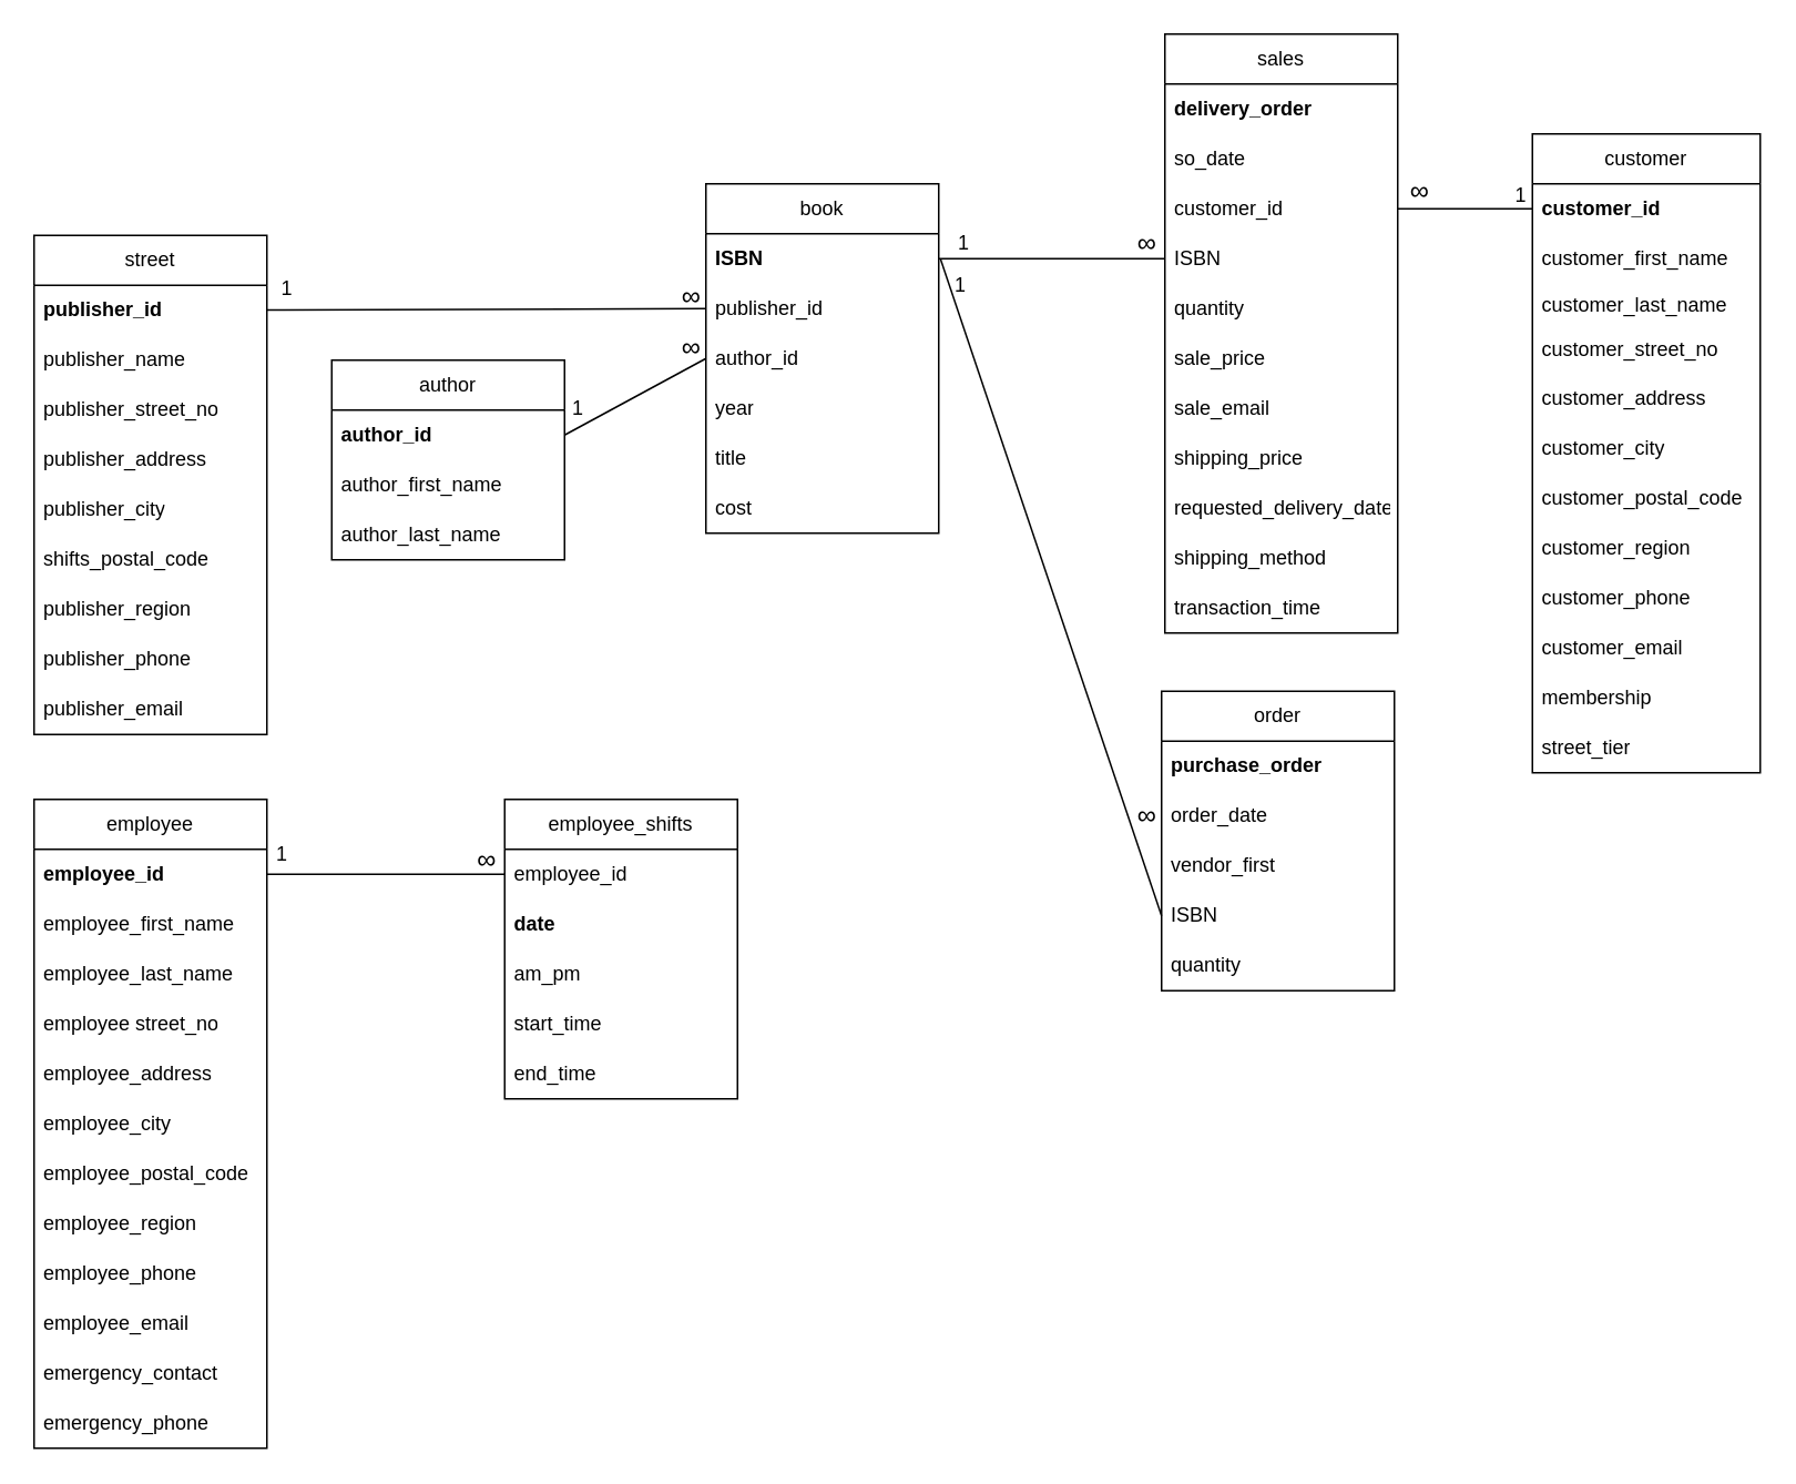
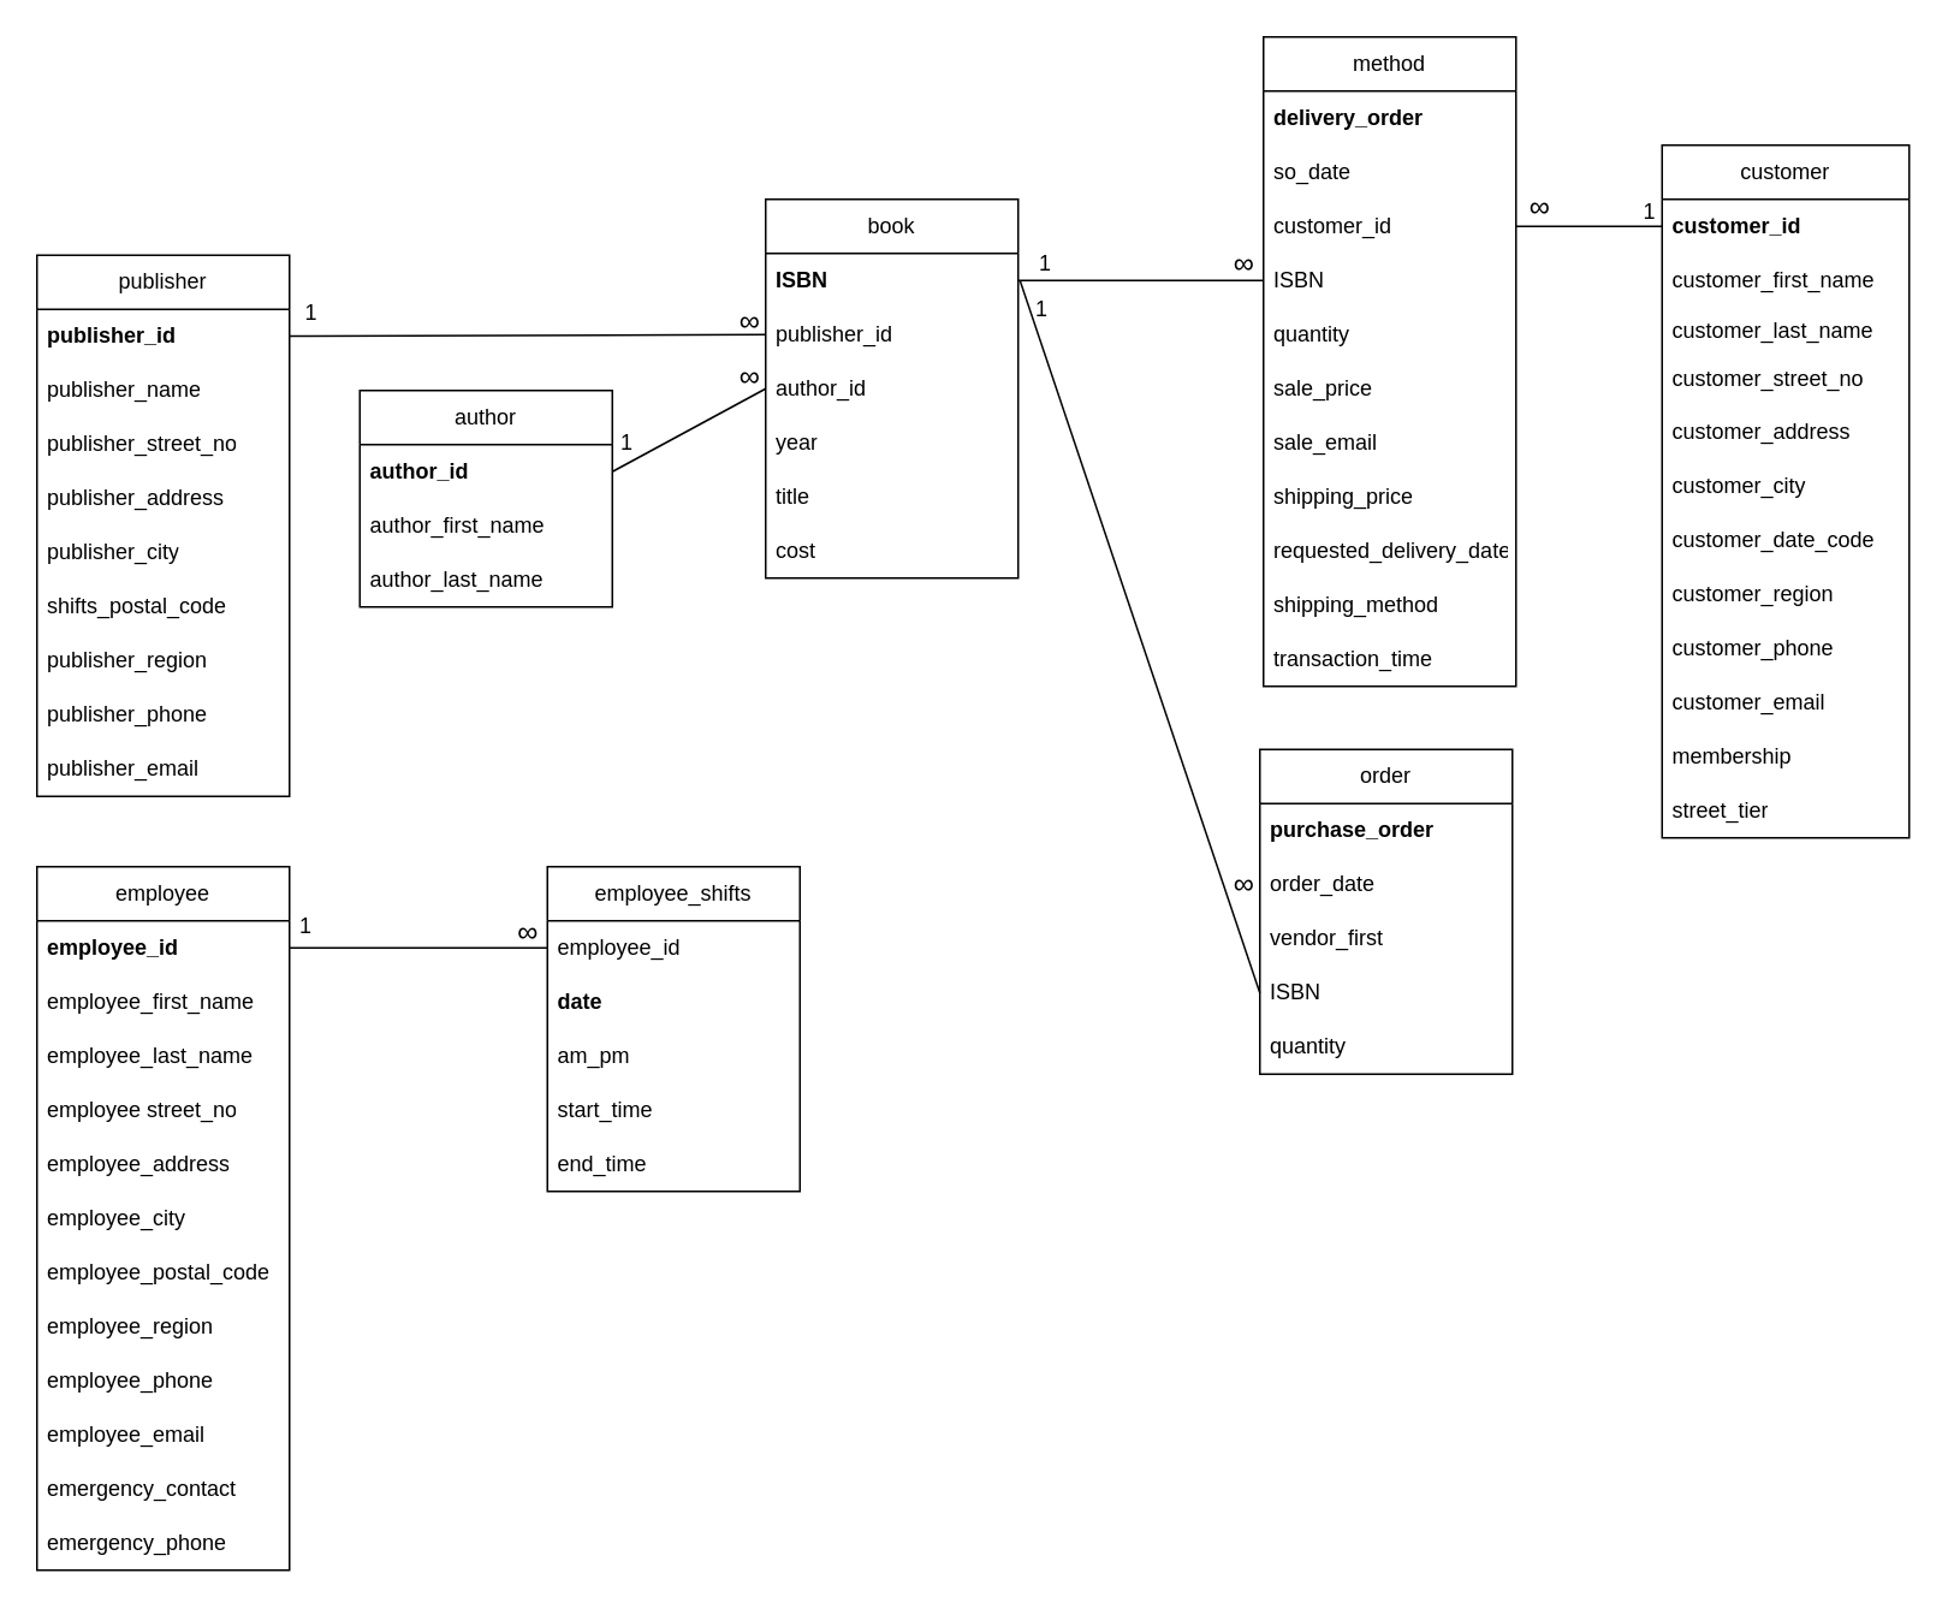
- <mxCell id="32" value="sales" style="swimlane;fontStyle=0;childLayout=stackLayout;horizontal=1;startSize=30;horizontalStack=0;resizeParent=1;resizeParentMax=0;resizeLast=0;collapsible=1;marginBottom=0;whiteSpace=wrap;html=1;" vertex="1" parent="1"><mxGeometry x="700" y="20" width="140" height="360" as="geometry" /></mxCell>
+ <mxCell id="32" value="method" style="swimlane;fontStyle=0;childLayout=stackLayout;horizontal=1;startSize=30;horizontalStack=0;resizeParent=1;resizeParentMax=0;resizeLast=0;collapsible=1;marginBottom=0;whiteSpace=wrap;html=1;" vertex="1" parent="1"><mxGeometry x="700" y="20" width="140" height="360" as="geometry" /></mxCell>
- <mxCell id="44" value="street" style="swimlane;fontStyle=0;childLayout=stackLayout;horizontal=1;startSize=30;horizontalStack=0;resizeParent=1;resizeParentMax=0;resizeLast=0;collapsible=1;marginBottom=0;whiteSpace=wrap;html=1;" vertex="1" parent="1"><mxGeometry x="20" y="141" width="140" height="300" as="geometry" /></mxCell>
+ <mxCell id="44" value="publisher" style="swimlane;fontStyle=0;childLayout=stackLayout;horizontal=1;startSize=30;horizontalStack=0;resizeParent=1;resizeParentMax=0;resizeLast=0;collapsible=1;marginBottom=0;whiteSpace=wrap;html=1;" vertex="1" parent="1"><mxGeometry x="20" y="141" width="140" height="300" as="geometry" /></mxCell>
- <mxCell id="9" value="customer_postal_code" style="text;strokeColor=none;fillColor=none;align=left;verticalAlign=middle;spacingLeft=4;spacingRight=4;overflow=hidden;points=[[0,0.5],[1,0.5]];portConstraint=eastwest;rotatable=0;whiteSpace=wrap;html=1;" vertex="1" parent="2"><mxGeometry y="204" width="137" height="30" as="geometry" /></mxCell>
+ <mxCell id="9" value="customer_date_code" style="text;strokeColor=none;fillColor=none;align=left;verticalAlign=middle;spacingLeft=4;spacingRight=4;overflow=hidden;points=[[0,0.5],[1,0.5]];portConstraint=eastwest;rotatable=0;whiteSpace=wrap;html=1;" vertex="1" parent="2"><mxGeometry y="204" width="137" height="30" as="geometry" /></mxCell>
